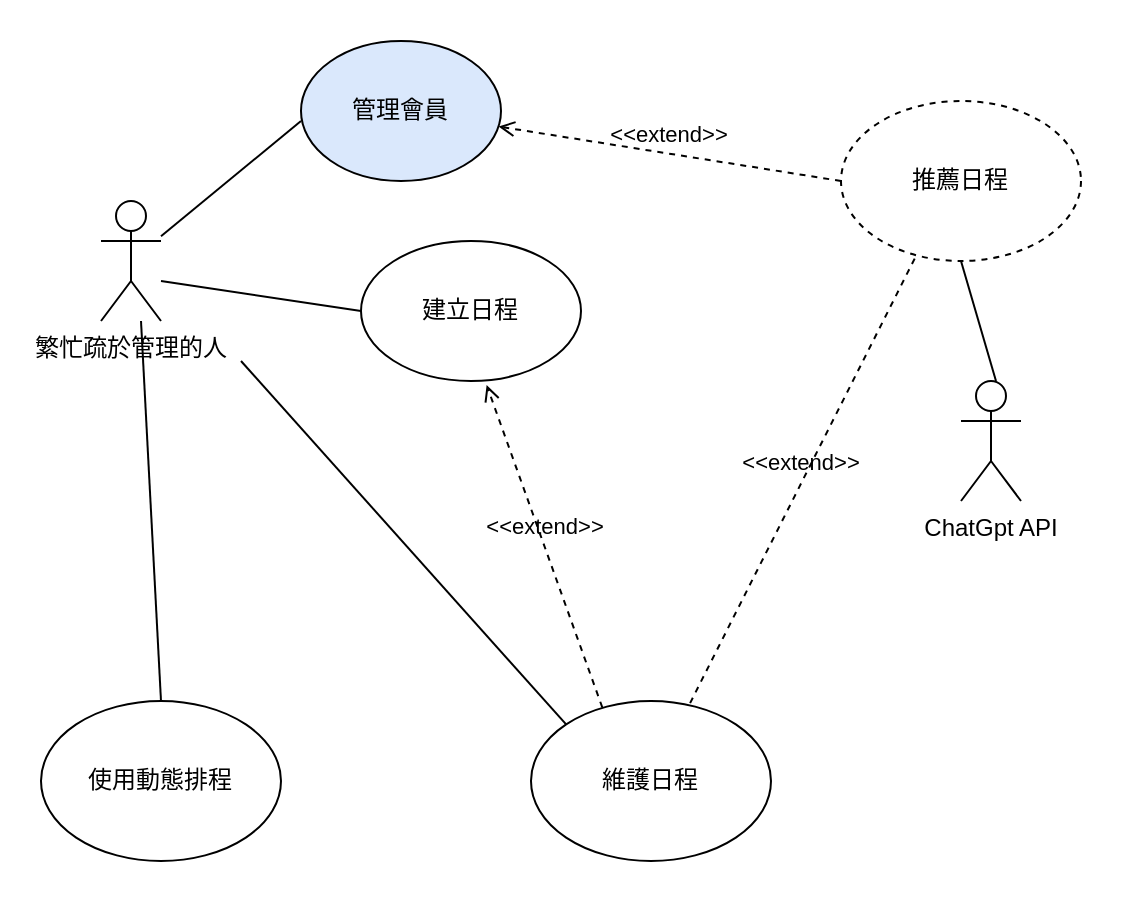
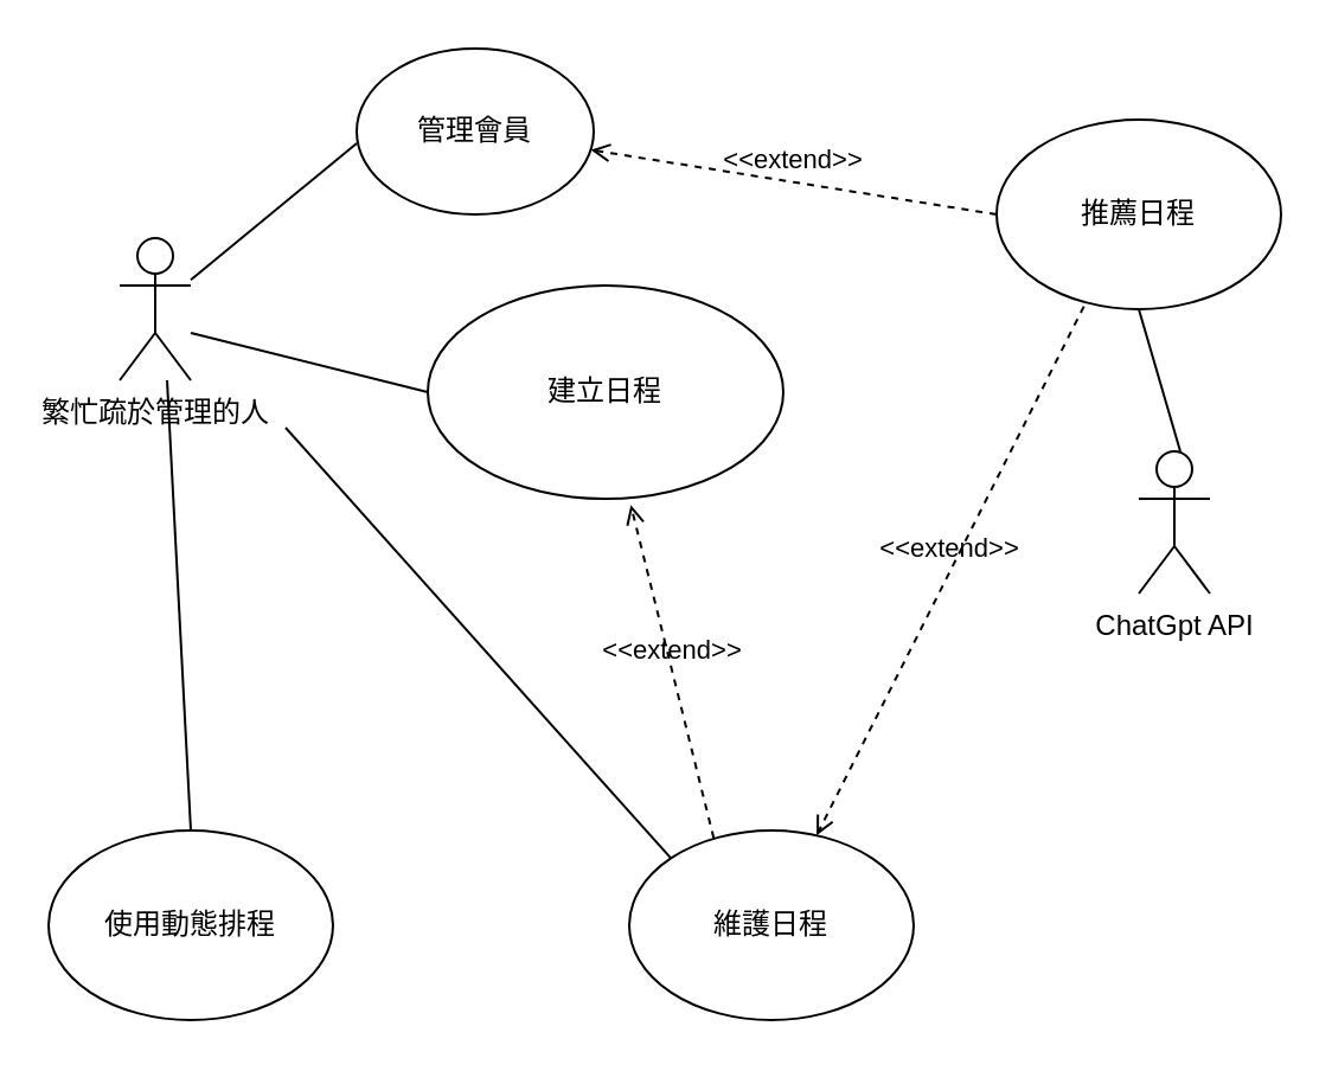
- <mxCell id="3" value="管理會員" style="ellipse;whiteSpace=wrap;html=1;fillColor=#dae8fc;" parent="1" vertex="1"><mxGeometry x="150" y="20" width="100" height="70" as="geometry" /></mxCell>
+ <mxCell id="3" value="管理會員" style="ellipse;whiteSpace=wrap;html=1;" parent="1" vertex="1"><mxGeometry x="150" y="20" width="100" height="70" as="geometry" /></mxCell>
- <mxCell id="12" value="推薦日程" style="ellipse;whiteSpace=wrap;html=1;dashed=1;" parent="1" vertex="1"><mxGeometry x="420" y="50" width="120" height="80" as="geometry" /></mxCell>
+ <mxCell id="12" value="推薦日程" style="ellipse;whiteSpace=wrap;html=1;" parent="1" vertex="1"><mxGeometry x="420" y="50" width="120" height="80" as="geometry" /></mxCell>
- <mxCell id="4" value="建立日程" style="ellipse;whiteSpace=wrap;html=1;" parent="1" vertex="1"><mxGeometry x="180" y="120" width="110" height="70" as="geometry" /></mxCell>
+ <mxCell id="4" value="建立日程" style="ellipse;whiteSpace=wrap;html=1;" parent="1" vertex="1"><mxGeometry x="180" y="120" width="150" height="90" as="geometry" /></mxCell>
- <mxCell id="15" value="&amp;lt;&amp;lt;extend&amp;gt;&amp;gt;" style="html=1;verticalAlign=bottom;labelBackgroundColor=none;endArrow=none;endFill=0;dashed=1;rounded=0;exitX=0.307;exitY=0.985;exitDx=0;exitDy=0;exitPerimeter=0;" parent="1" source="12" target="5" edge="1"><mxGeometry width="160" relative="1" as="geometry"><mxPoint x="422.76" y="130" as="sourcePoint" /><mxPoint x="320" y="342.8" as="targetPoint" /></mxGeometry></mxCell>
+ <mxCell id="15" value="&amp;lt;&amp;lt;extend&amp;gt;&amp;gt;" style="html=1;verticalAlign=bottom;labelBackgroundColor=none;endArrow=open;endFill=0;dashed=1;rounded=0;exitX=0.307;exitY=0.985;exitDx=0;exitDy=0;exitPerimeter=0;" parent="1" source="12" target="5" edge="1"><mxGeometry width="160" relative="1" as="geometry"><mxPoint x="422.76" y="130" as="sourcePoint" /><mxPoint x="320" y="342.8" as="targetPoint" /></mxGeometry></mxCell>
